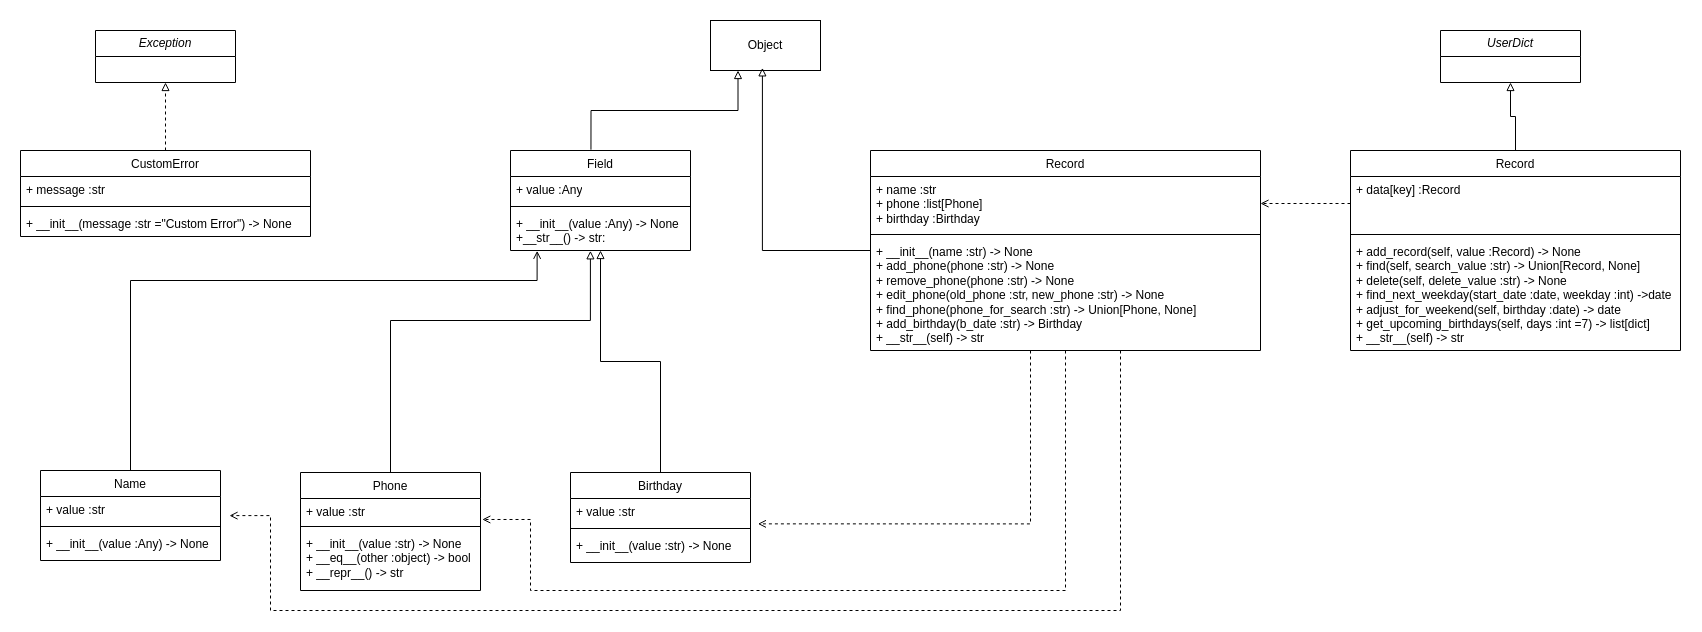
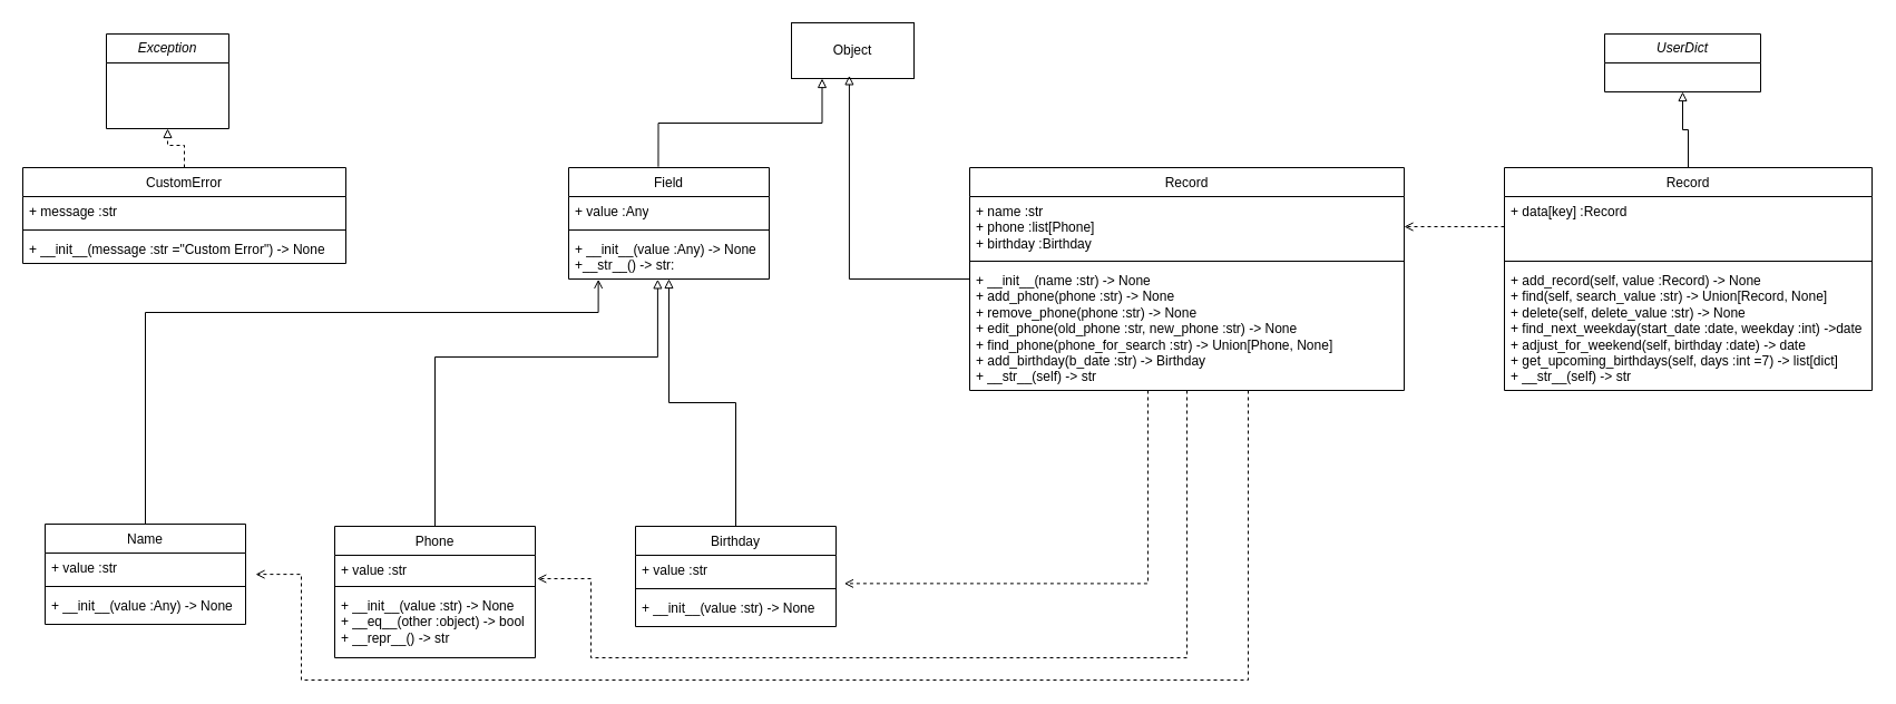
- <mxCell id="7" value="&lt;i&gt;Exception&lt;/i&gt;" style="swimlane;fontStyle=0;childLayout=stackLayout;horizontal=1;startSize=26;fillColor=none;horizontalStack=0;resizeParent=1;resizeParentMax=0;resizeLast=0;collapsible=1;marginBottom=0;whiteSpace=wrap;html=1;" vertex="1" parent="1"><mxGeometry x="95" y="30" width="140" height="52" as="geometry" /></mxCell>
+ <mxCell id="7" value="&lt;i&gt;Exception&lt;/i&gt;" style="swimlane;fontStyle=0;childLayout=stackLayout;horizontal=1;startSize=26;fillColor=none;horizontalStack=0;resizeParent=1;resizeParentMax=0;resizeLast=0;collapsible=1;marginBottom=0;whiteSpace=wrap;html=1;" vertex="1" parent="1"><mxGeometry x="95" y="30" width="110" height="85" as="geometry" /></mxCell>
